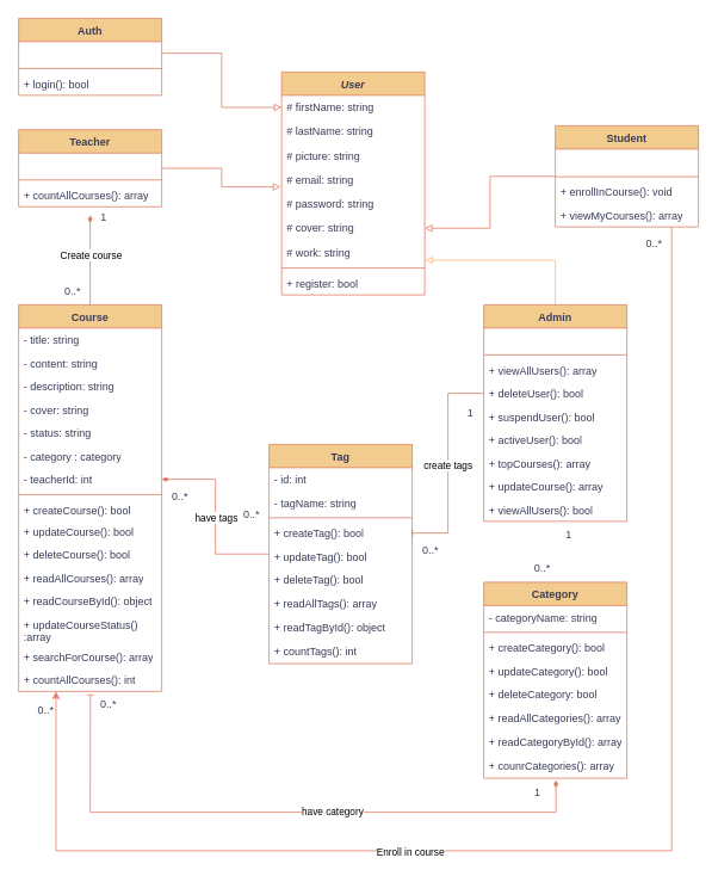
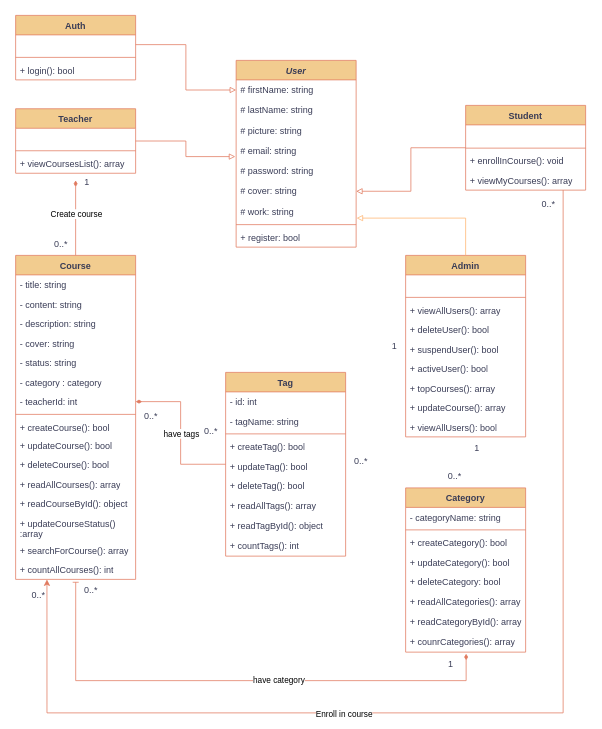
- <mxCell id="21" value="+ countAllCourses(): array" style="text;strokeColor=none;fillColor=none;align=left;verticalAlign=top;spacingLeft=4;spacingRight=4;overflow=hidden;rotatable=0;points=[[0,0.5],[1,0.5]];portConstraint=eastwest;whiteSpace=wrap;html=1;labelBackgroundColor=none;fontColor=#393C56;" parent="18" vertex="1"><mxGeometry y="60" width="160" height="26" as="geometry" /></mxCell>
+ <mxCell id="21" value="+ viewCoursesList(): array" style="text;strokeColor=none;fillColor=none;align=left;verticalAlign=top;spacingLeft=4;spacingRight=4;overflow=hidden;rotatable=0;points=[[0,0.5],[1,0.5]];portConstraint=eastwest;whiteSpace=wrap;html=1;labelBackgroundColor=none;fontColor=#393C56;" parent="18" vertex="1"><mxGeometry y="60" width="160" height="26" as="geometry" /></mxCell>
- <mxCell id="75" style="edgeStyle=orthogonalEdgeStyle;rounded=0;orthogonalLoop=1;jettySize=auto;html=1;entryX=1;entryY=0.5;entryDx=0;entryDy=0;strokeColor=#E07A5F;fontColor=#393C56;fillColor=#F2CC8F;endArrow=baseDash;endFill=0;" parent="1" source="26" target="68" edge="1"><mxGeometry relative="1" as="geometry" /></mxCell>
- <mxCell id="76" value="create tags" style="edgeLabel;html=1;align=center;verticalAlign=middle;resizable=0;points=[];" vertex="1" connectable="0" parent="75"><mxGeometry x="0.013" y="-1" relative="1" as="geometry"><mxPoint as="offset" /></mxGeometry></mxCell>
